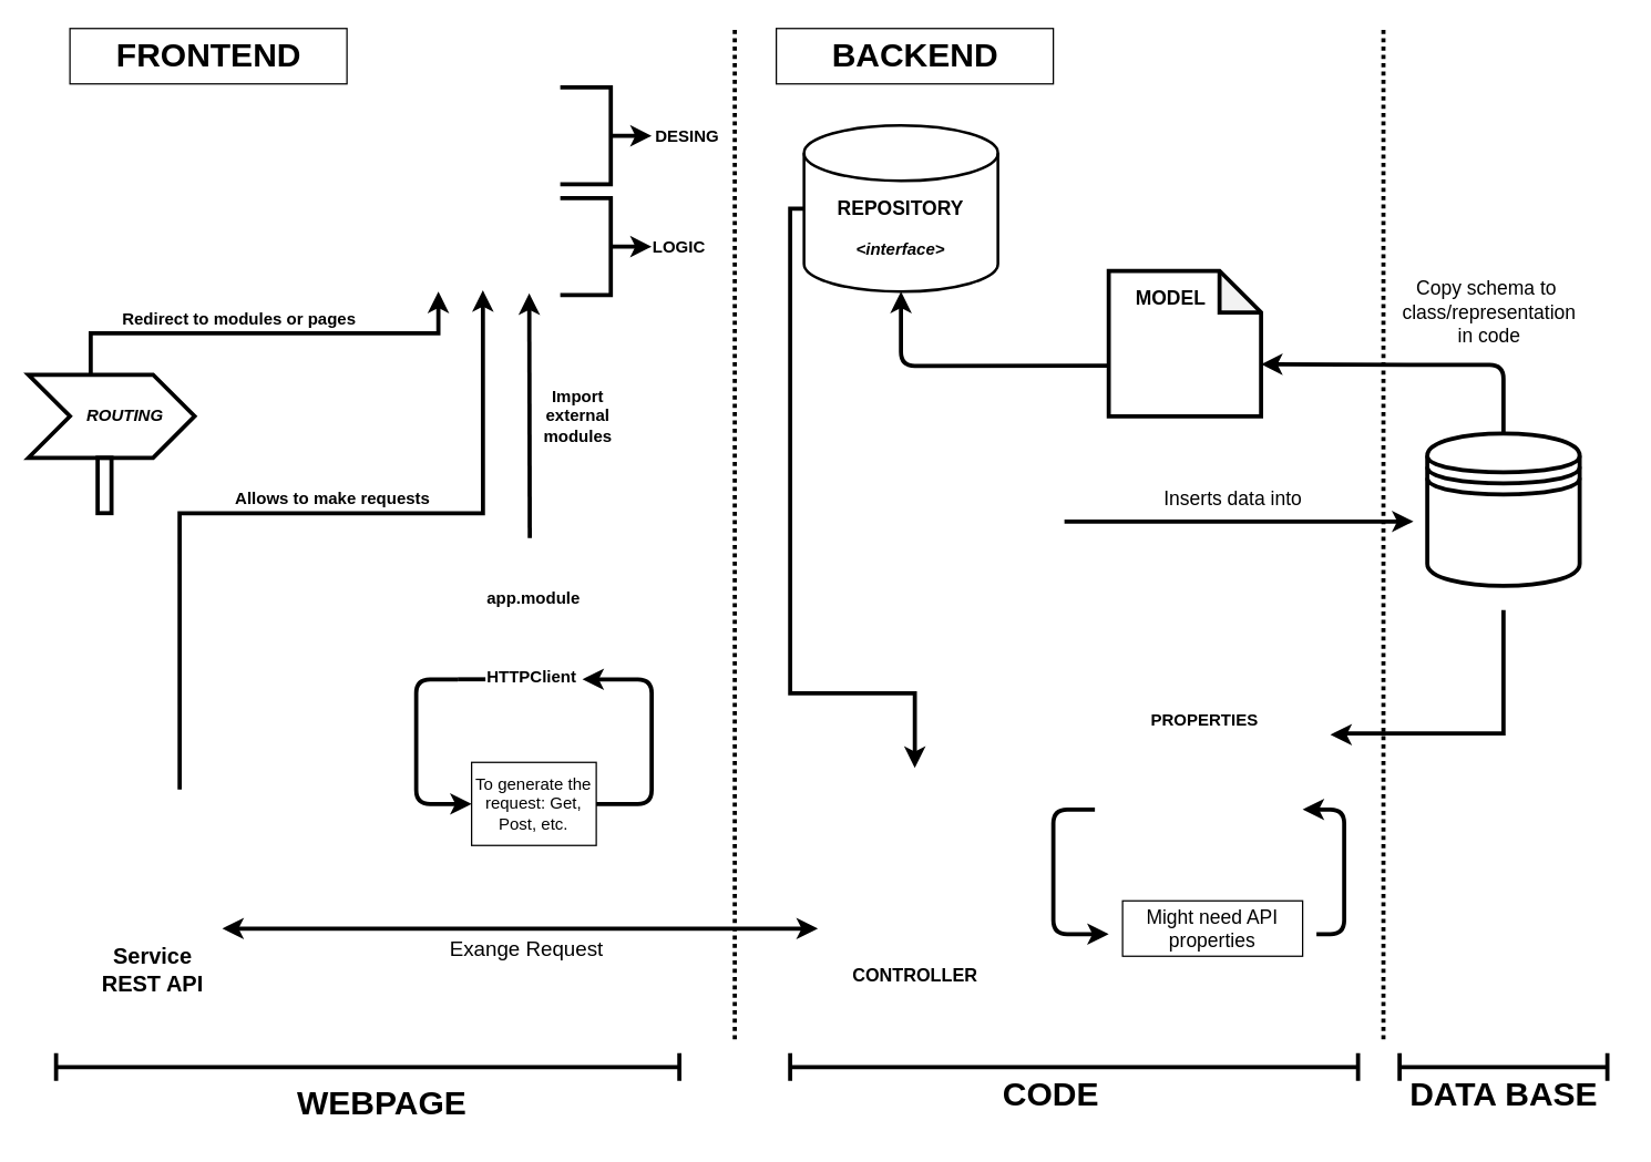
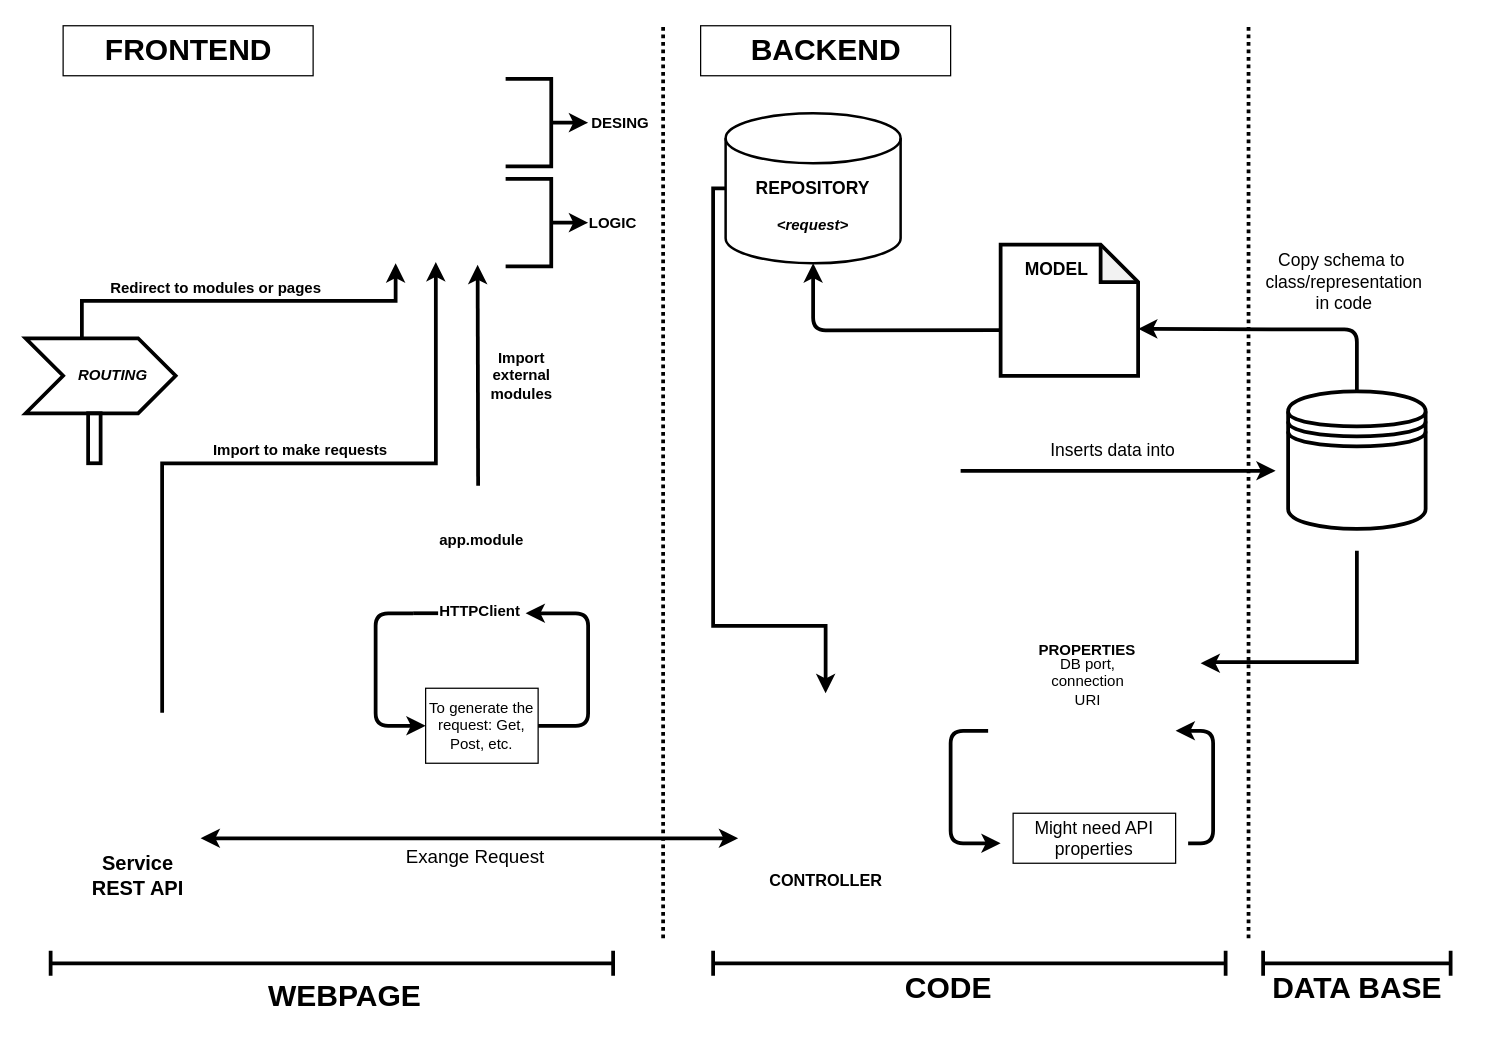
- <mxCell id="41" value="&lt;b&gt;&lt;i&gt;&amp;lt;interface&amp;gt;&lt;/i&gt;&lt;/b&gt;" style="text;html=1;strokeColor=none;fillColor=none;align=center;verticalAlign=middle;whiteSpace=wrap;rounded=0;fontSize=12;" parent="1" vertex="1"><mxGeometry x="605" y="170" width="90" height="20" as="geometry" /></mxCell>
+ <mxCell id="41" value="&lt;b&gt;&lt;i&gt;&amp;lt;request&amp;gt;&lt;/i&gt;&lt;/b&gt;" style="text;html=1;strokeColor=none;fillColor=none;align=center;verticalAlign=middle;whiteSpace=wrap;rounded=0;fontSize=12;" parent="1" vertex="1"><mxGeometry x="605" y="170" width="90" height="20" as="geometry" /></mxCell>
- <mxCell id="29" value="&lt;b&gt;Allows to make requests&lt;/b&gt;" style="text;html=1;strokeColor=none;fillColor=none;align=center;verticalAlign=middle;whiteSpace=wrap;rounded=0;fontSize=12;" parent="1" vertex="1"><mxGeometry x="130" y="350" width="220" height="20" as="geometry" /></mxCell>
+ <mxCell id="29" value="&lt;b&gt;Import to make requests&lt;/b&gt;" style="text;html=1;strokeColor=none;fillColor=none;align=center;verticalAlign=middle;whiteSpace=wrap;rounded=0;fontSize=12;" parent="1" vertex="1"><mxGeometry x="130" y="350" width="220" height="20" as="geometry" /></mxCell>
+ <mxCell id="53" value="&lt;font style=&quot;font-size: 12px&quot;&gt;DB port, connection URI&lt;/font&gt;" style="text;html=1;strokeColor=none;fillColor=none;align=center;verticalAlign=middle;whiteSpace=wrap;rounded=0;" parent="1" vertex="1"><mxGeometry x="830" y="530" width="80" height="30" as="geometry" /></mxCell>
